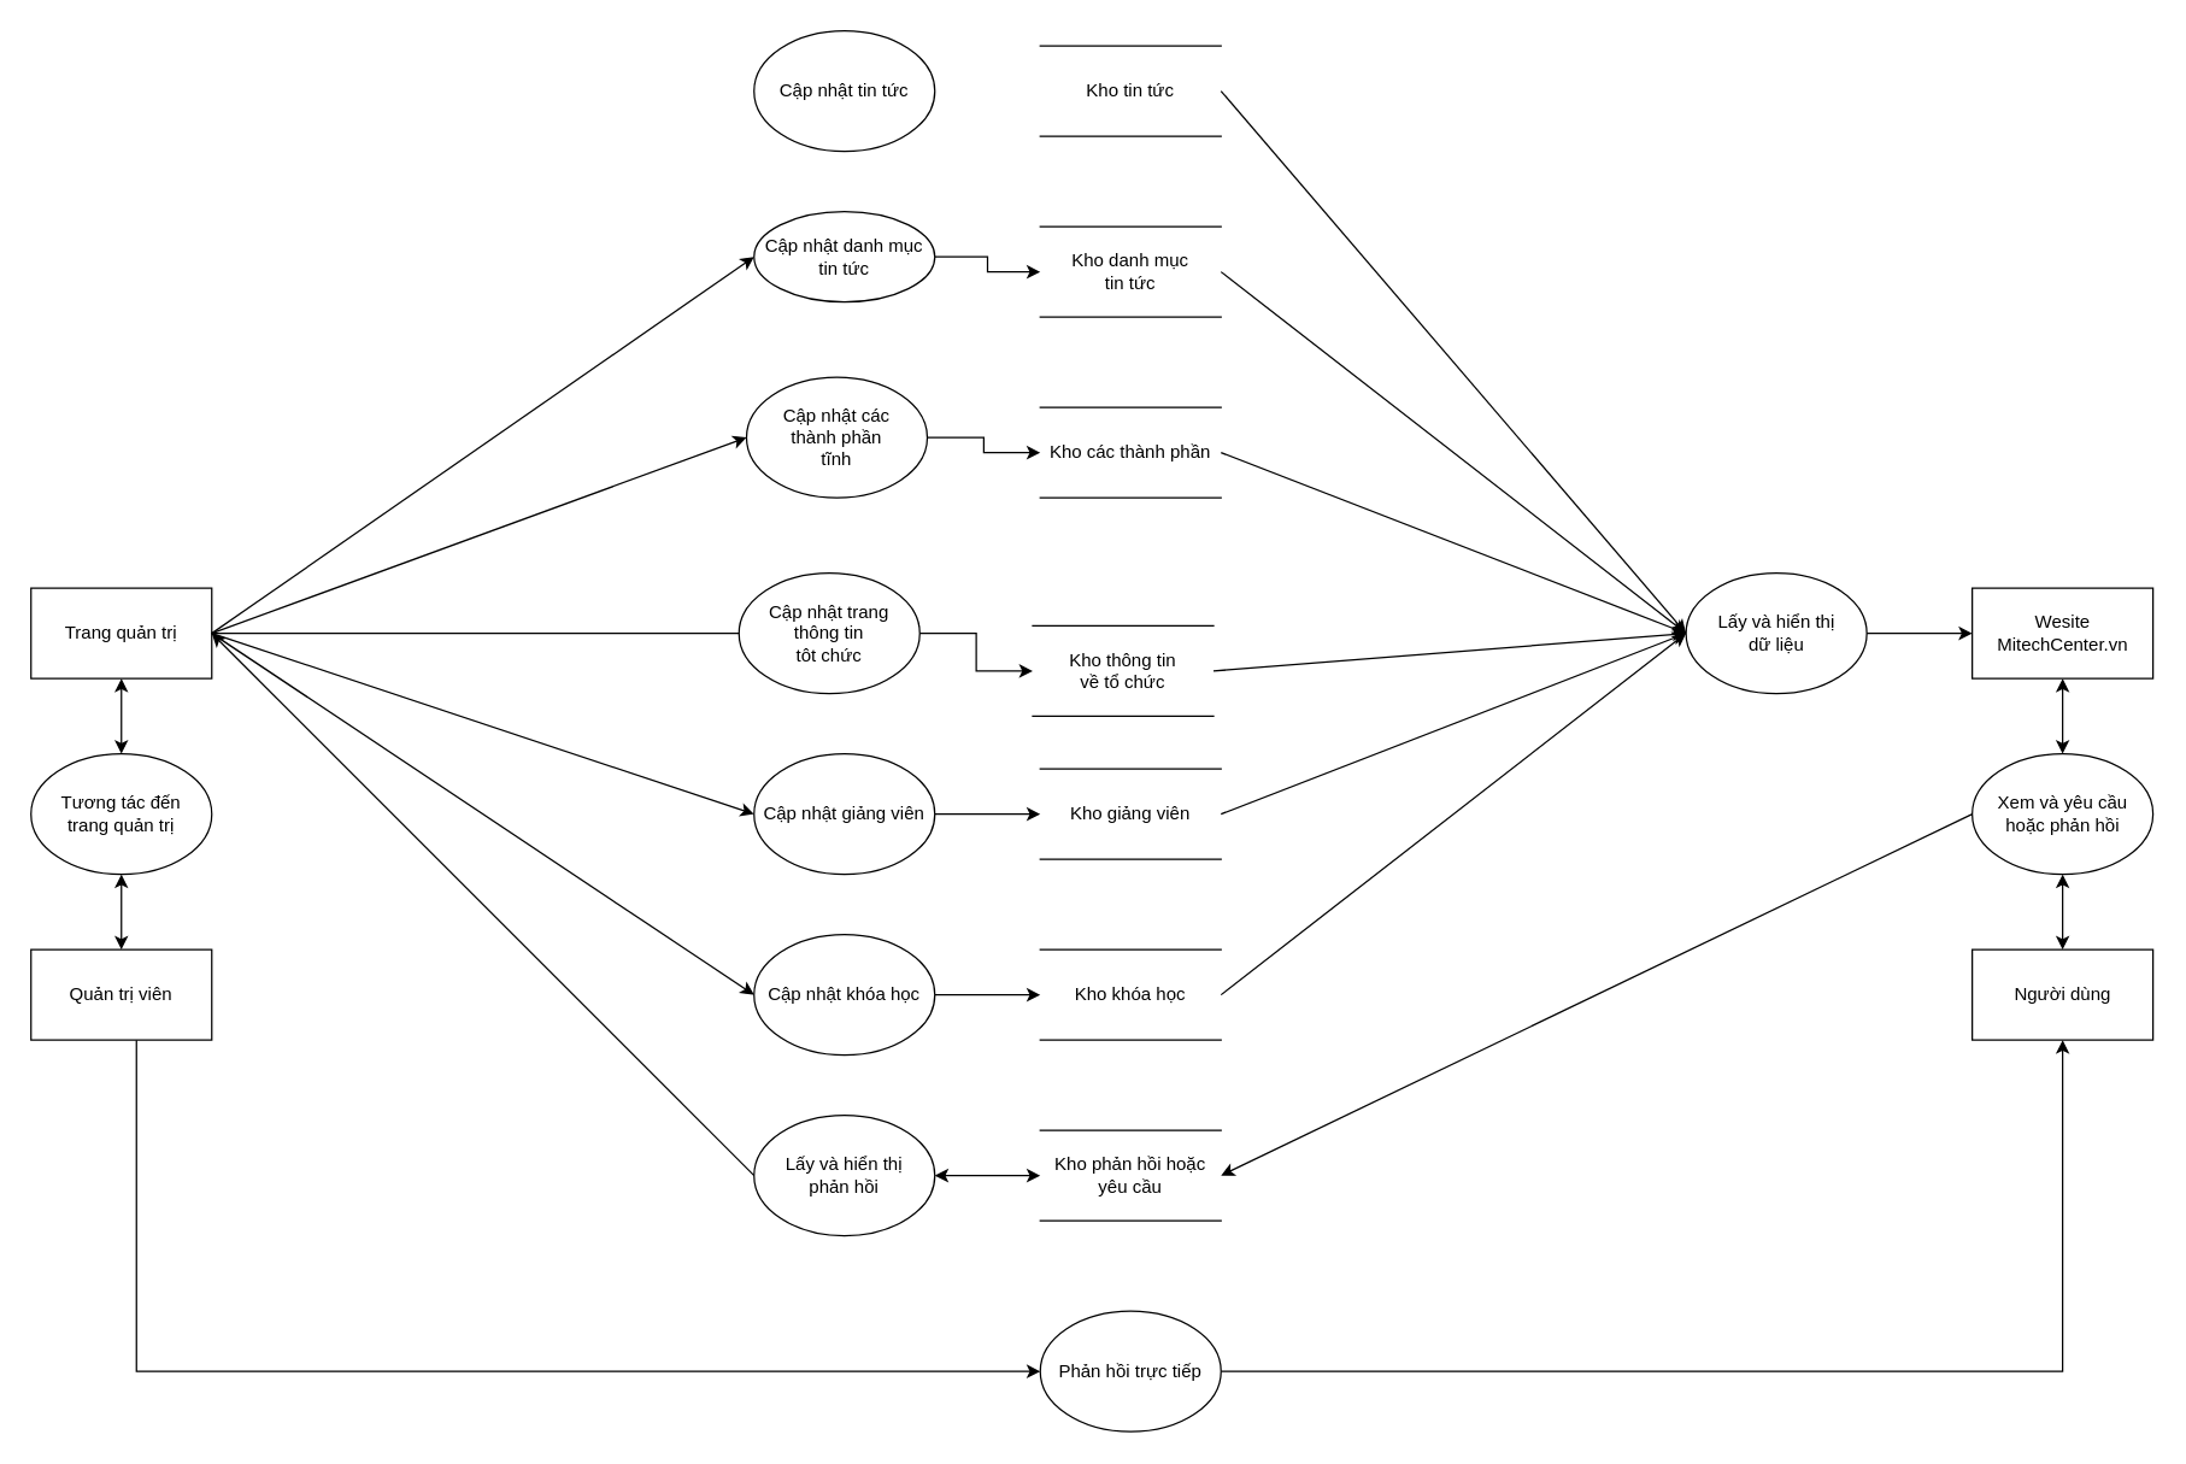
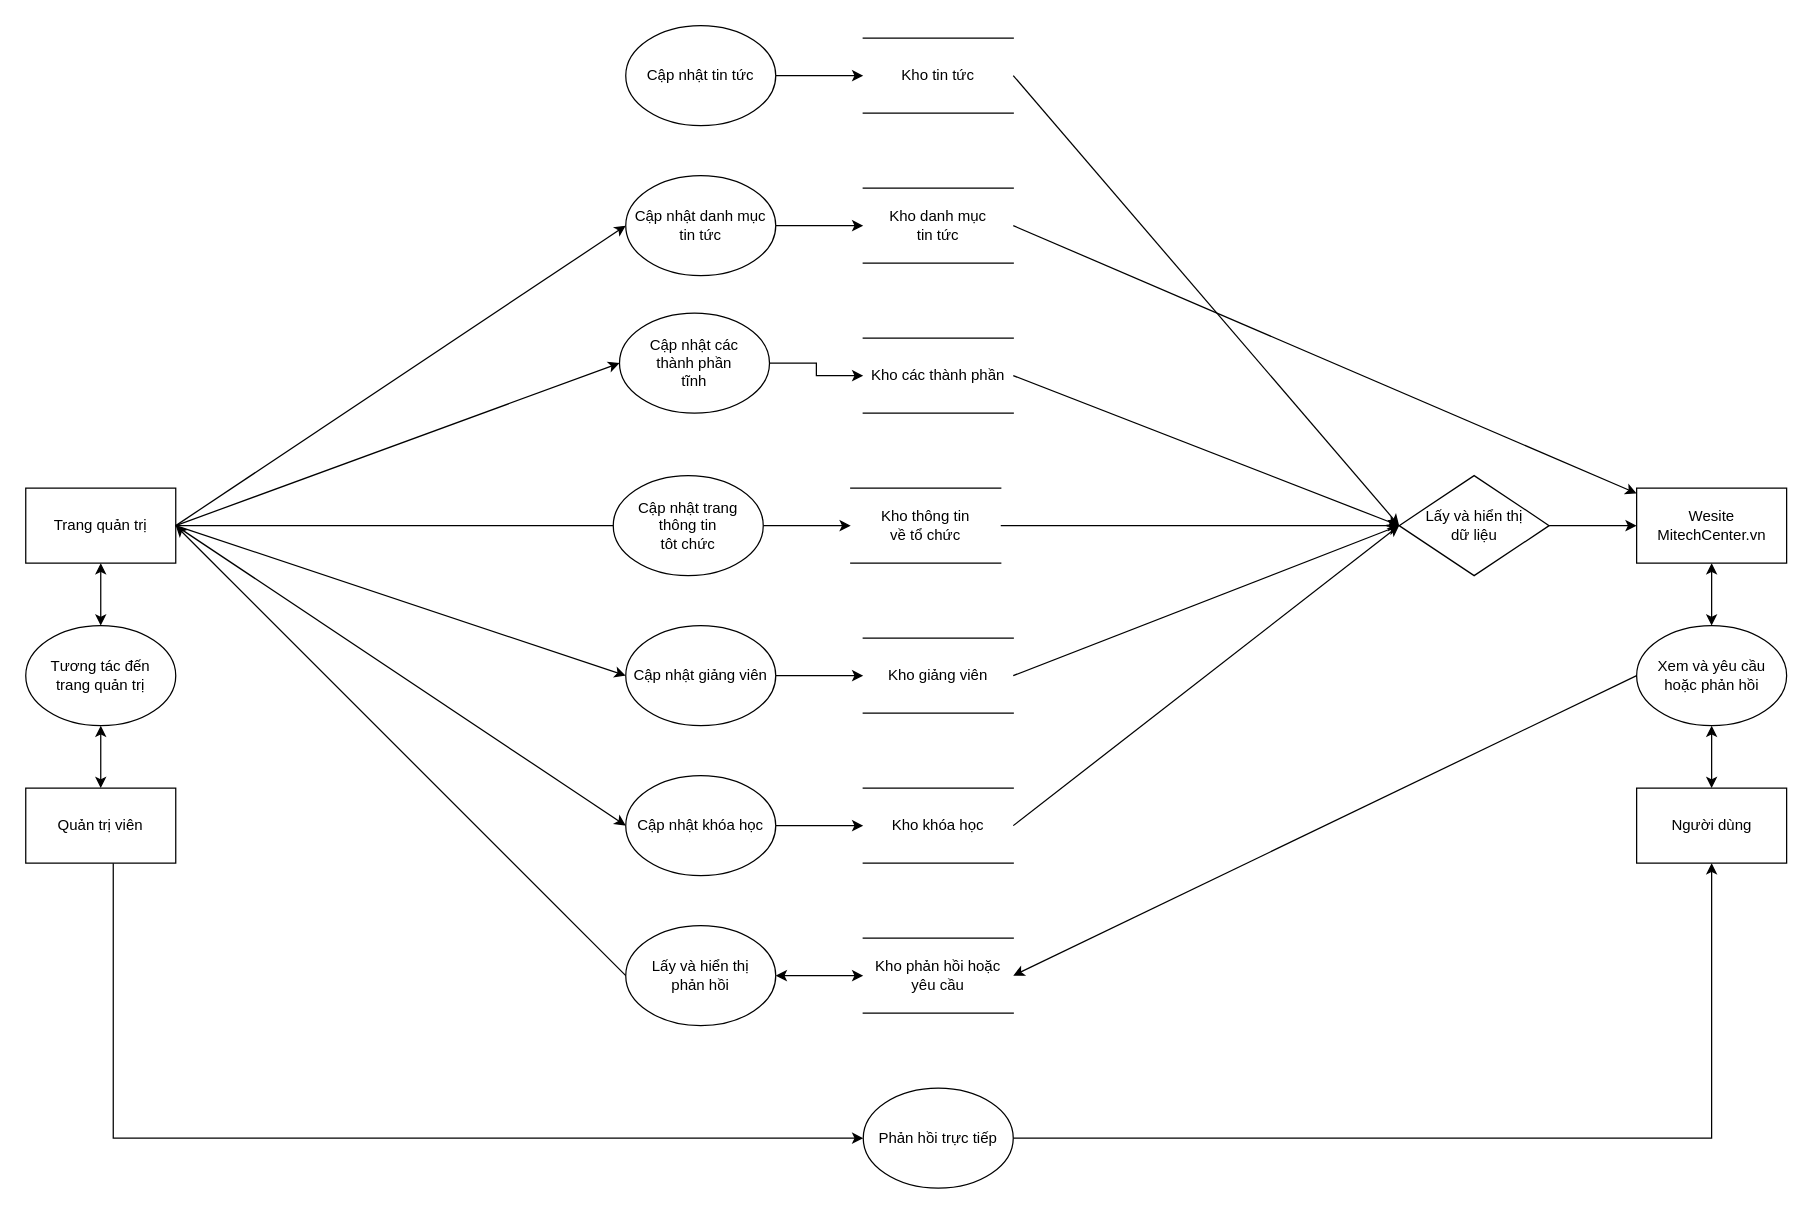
+ <mxCell id="10" style="edgeStyle=orthogonalEdgeStyle;rounded=0;orthogonalLoop=1;jettySize=auto;html=1;entryX=0;entryY=0.5;entryDx=0;entryDy=0;" edge="1" parent="1" source="11" target="26"><mxGeometry relative="1" as="geometry" /></mxCell>
- <mxCell id="8" value="Cập nhật danh mục&lt;br&gt;tin tức" style="ellipse;whiteSpace=wrap;html=1;" parent="1" vertex="1"><mxGeometry x="500" y="140" width="120" height="60" as="geometry" /></mxCell>
+ <mxCell id="8" value="Cập nhật danh mục&lt;br&gt;tin tức" style="ellipse;whiteSpace=wrap;html=1;" parent="1" vertex="1"><mxGeometry x="500" y="140" width="120" height="80" as="geometry" /></mxCell>
- <mxCell id="36" value="" style="endArrow=classic;html=1;exitX=1;exitY=0.5;exitDx=0;exitDy=0;entryX=0;entryY=0.5;entryDx=0;entryDy=0;" edge="1" parent="1" source="27" target="32"><mxGeometry width="50" height="50" relative="1" as="geometry"><mxPoint x="890" y="360" as="sourcePoint" /><mxPoint x="940" y="310" as="targetPoint" /></mxGeometry></mxCell>
+ <mxCell id="36" value="" style="endArrow=classic;html=1;exitX=1;exitY=0.5;exitDx=0;exitDy=0;" edge="1" parent="1" source="27" target="34"><mxGeometry width="50" height="50" relative="1" as="geometry"><mxPoint x="890" y="360" as="sourcePoint" /><mxPoint x="940" y="310" as="targetPoint" /></mxGeometry></mxCell>
- <mxCell id="32" value="Lấy và hiển thị&lt;br&gt;dữ liệu" style="ellipse;whiteSpace=wrap;html=1;" vertex="1" parent="1"><mxGeometry x="1118.71" y="380" width="120" height="80" as="geometry" /></mxCell>
+ <mxCell id="32" value="Lấy và hiển thị&lt;br&gt;dữ liệu" style="rhombus;whiteSpace=wrap;html=1;" vertex="1" parent="1"><mxGeometry x="1118.71" y="380" width="120" height="80" as="geometry" /></mxCell>
- <mxCell id="31" value="Kho thông tin&lt;br&gt;về tổ chức" style="shape=partialRectangle;whiteSpace=wrap;html=1;left=0;right=0;fillColor=none;" vertex="1" parent="1"><mxGeometry x="685" y="415" width="120" height="60" as="geometry" /></mxCell>
+ <mxCell id="31" value="Kho thông tin&lt;br&gt;về tổ chức" style="shape=partialRectangle;whiteSpace=wrap;html=1;left=0;right=0;fillColor=none;" vertex="1" parent="1"><mxGeometry x="680" y="390" width="120" height="60" as="geometry" /></mxCell>
